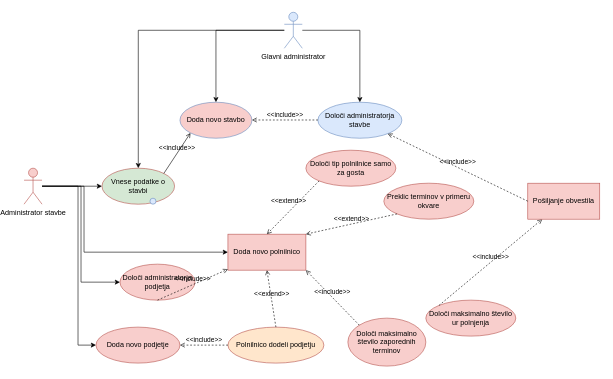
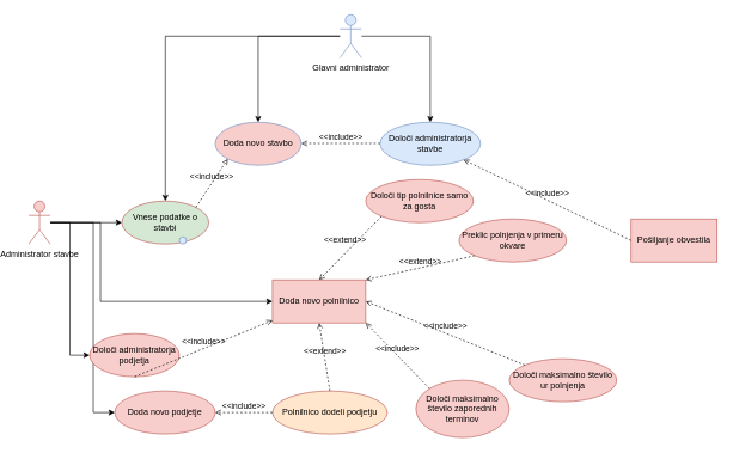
- <mxCell id="32" value="&amp;lt;&amp;lt;include&amp;gt;&amp;gt;" style="html=1;verticalAlign=bottom;labelBackgroundColor=none;endArrow=open;endFill=0;dashed=0;rounded=0;exitX=1;exitY=0;exitDx=0;exitDy=0;entryX=0;entryY=1;entryDx=0;entryDy=0;" edge="1" parent="1" source="13" target="14"><mxGeometry width="160" relative="1" as="geometry"><mxPoint x="270" y="260" as="sourcePoint" /><mxPoint x="430" y="260" as="targetPoint" /></mxGeometry></mxCell>
+ <mxCell id="32" value="&amp;lt;&amp;lt;include&amp;gt;&amp;gt;" style="html=1;verticalAlign=bottom;labelBackgroundColor=none;endArrow=open;endFill=0;dashed=1;rounded=0;exitX=1;exitY=0;exitDx=0;exitDy=0;entryX=0;entryY=1;entryDx=0;entryDy=0;" edge="1" parent="1" source="13" target="14"><mxGeometry width="160" relative="1" as="geometry"><mxPoint x="270" y="260" as="sourcePoint" /><mxPoint x="430" y="260" as="targetPoint" /></mxGeometry></mxCell>
- <mxCell id="26" value="Preklic terminov v primeru okvare" style="ellipse;whiteSpace=wrap;html=1;fillColor=#f8cecc;strokeColor=#b85450;" vertex="1" parent="1"><mxGeometry x="620" y="305" width="150" height="60" as="geometry" /></mxCell>
+ <mxCell id="26" value="Preklic polnjenja v primeru okvare" style="ellipse;whiteSpace=wrap;html=1;fillColor=#f8cecc;strokeColor=#b85450;" vertex="1" parent="1"><mxGeometry x="620" y="305" width="150" height="60" as="geometry" /></mxCell>
- <mxCell id="23" value="&amp;lt;&amp;lt;include&amp;gt;&amp;gt;" style="html=1;verticalAlign=bottom;labelBackgroundColor=none;endArrow=open;endFill=0;dashed=1;rounded=0;exitX=0;exitY=0;exitDx=0;exitDy=0;" edge="1" parent="1" source="22" target="28"><mxGeometry width="160" relative="1" as="geometry"><mxPoint x="530" y="390" as="sourcePoint" /><mxPoint x="690" y="390" as="targetPoint" /></mxGeometry></mxCell>
+ <mxCell id="23" value="&amp;lt;&amp;lt;include&amp;gt;&amp;gt;" style="html=1;verticalAlign=bottom;labelBackgroundColor=none;endArrow=open;endFill=0;dashed=1;rounded=0;exitX=0;exitY=0;exitDx=0;exitDy=0;entryX=1;entryY=0.5;entryDx=0;entryDy=0;" edge="1" parent="1" source="22" target="17"><mxGeometry width="160" relative="1" as="geometry"><mxPoint x="530" y="390" as="sourcePoint" /><mxPoint x="690" y="390" as="targetPoint" /></mxGeometry></mxCell>
- <mxCell id="30" value="Določi administratorja podjetja" style="ellipse;whiteSpace=wrap;html=1;fillColor=#f8cecc;strokeColor=#b85450;" vertex="1" parent="1"><mxGeometry x="180" y="440" width="125" height="60" as="geometry" /></mxCell>
+ <mxCell id="30" value="Določi administratorja podjetja" style="ellipse;whiteSpace=wrap;html=1;fillColor=#f8cecc;strokeColor=#b85450;" vertex="1" parent="1"><mxGeometry x="105" y="465" width="125" height="60" as="geometry" /></mxCell>
